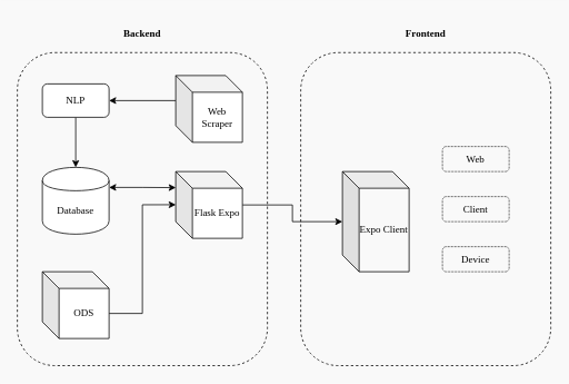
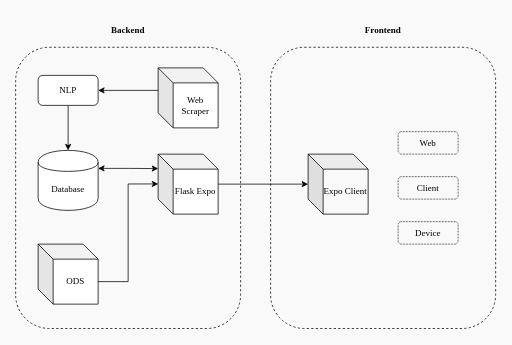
- <mxCell id="10" value="&lt;font face=&quot;Verdana&quot;&gt;Expo Client&lt;/font&gt;" style="shape=cube;whiteSpace=wrap;html=1;boundedLbl=1;backgroundOutline=1;darkOpacity=0.05;darkOpacity2=0.1;rounded=1;fillColor=none;" parent="1" vertex="1"><mxGeometry x="410" y="205" width="80" height="120" as="geometry" /></mxCell>
+ <mxCell id="10" value="&lt;font face=&quot;Verdana&quot;&gt;Expo Client&lt;/font&gt;" style="shape=cube;whiteSpace=wrap;html=1;boundedLbl=1;backgroundOutline=1;darkOpacity=0.05;darkOpacity2=0.1;rounded=1;fillColor=none;" parent="1" vertex="1"><mxGeometry x="410" y="205" width="80" height="80" as="geometry" /></mxCell>
